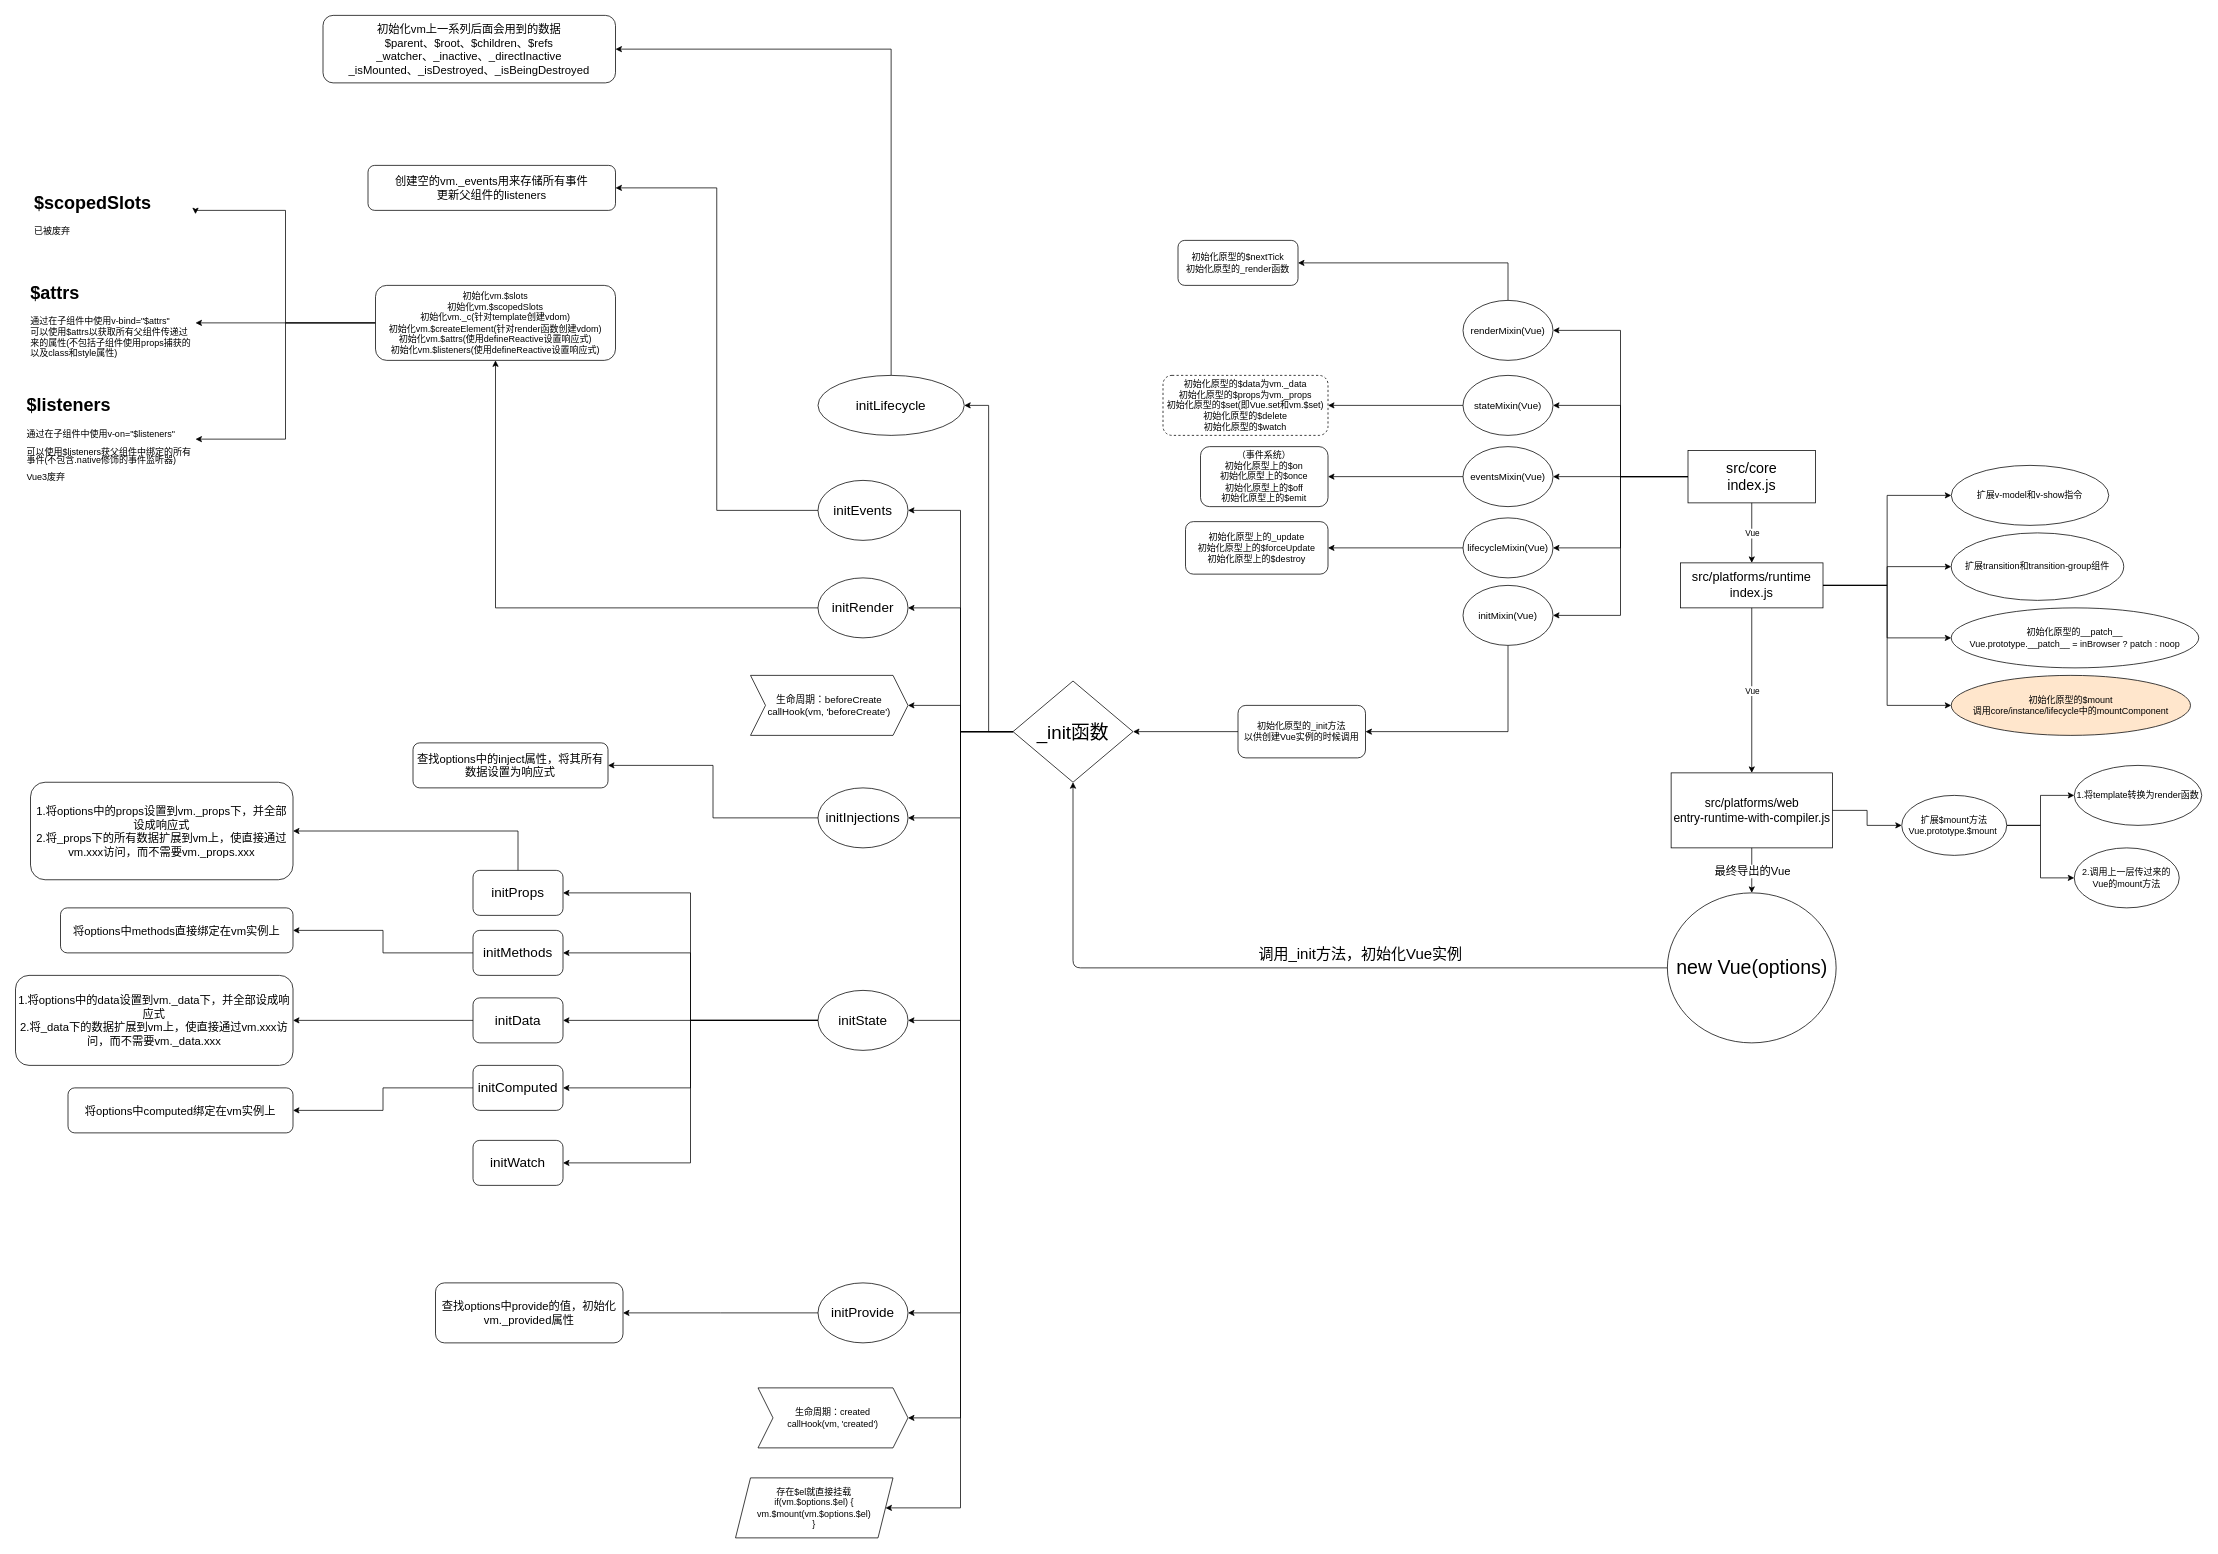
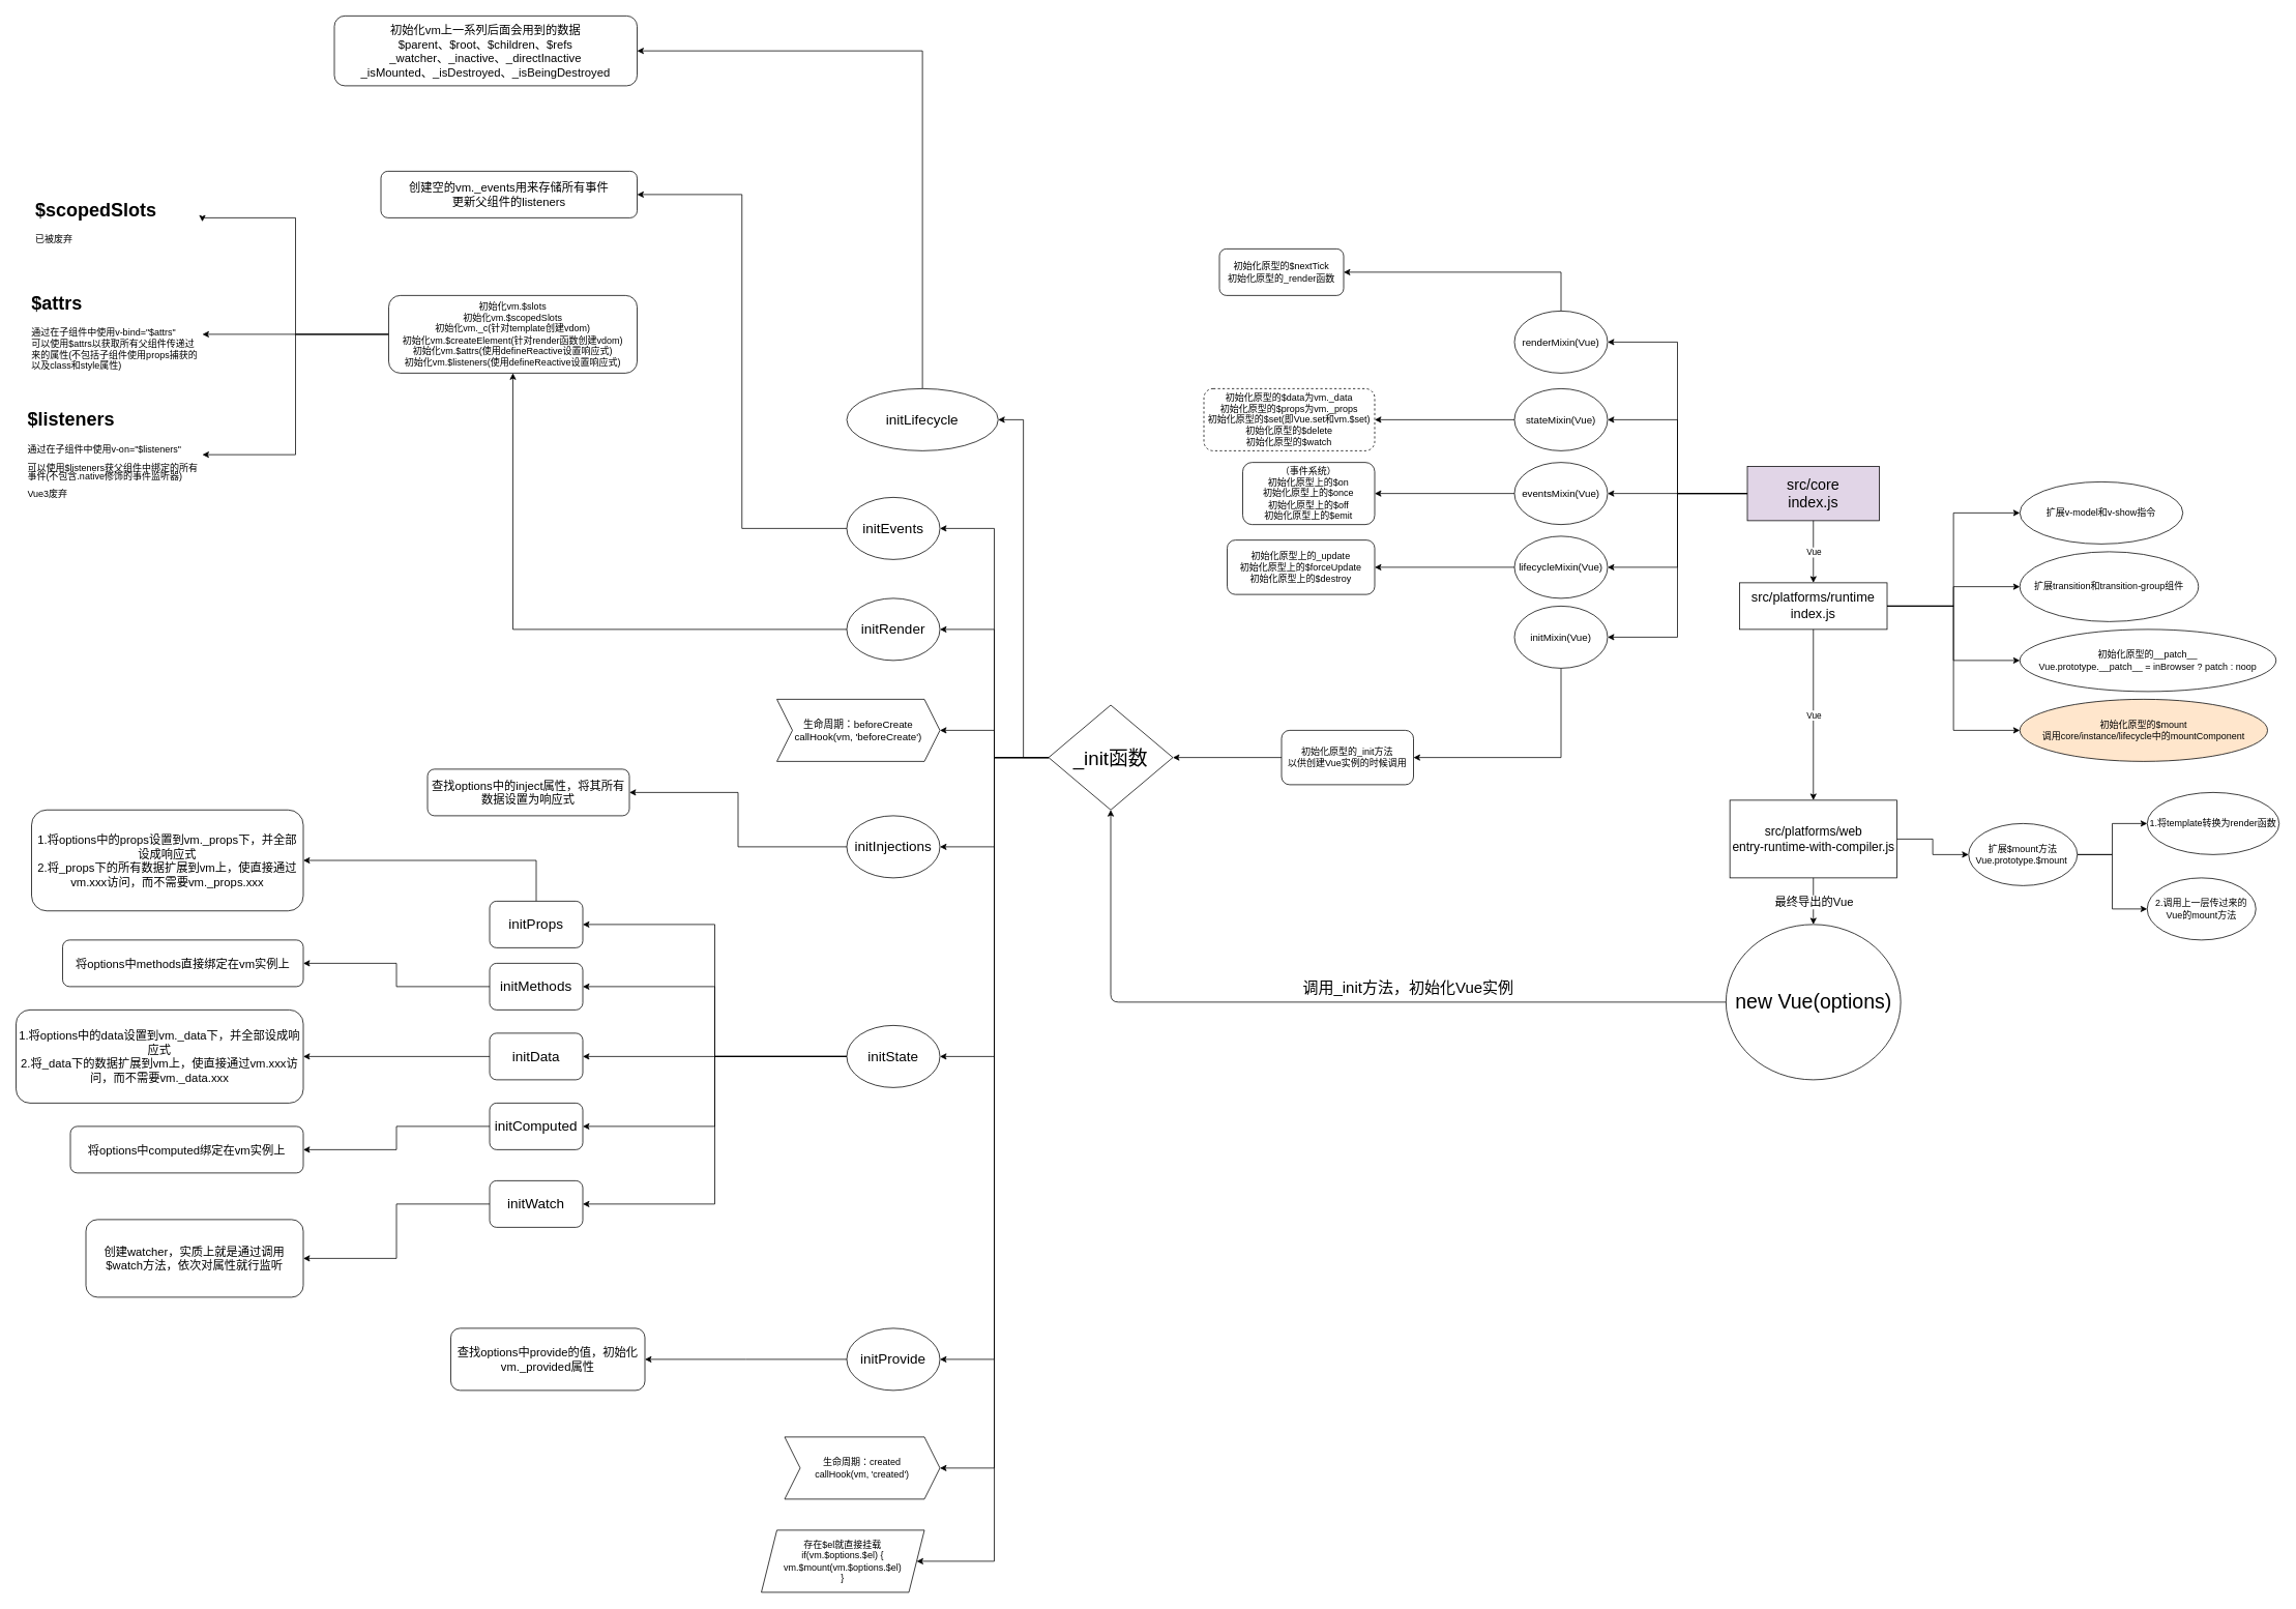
- <mxCell id="15" value="src/core&lt;br style=&quot;font-size: 19px;&quot;&gt;index.js" style="rounded=0;whiteSpace=wrap;html=1;fontSize=19;" vertex="1" parent="1"><mxGeometry x="2250" y="600" width="170" height="70" as="geometry" /></mxCell>
+ <mxCell id="15" value="src/core&lt;br style=&quot;font-size: 19px;&quot;&gt;index.js" style="rounded=0;whiteSpace=wrap;html=1;fontSize=19;fillColor=#e1d5e7;" vertex="1" parent="1"><mxGeometry x="2250" y="600" width="170" height="70" as="geometry" /></mxCell>
+ <mxCell id="103" value="创建watcher，实质上就是通过调用$watch方法，依次对属性就行监听" style="rounded=1;whiteSpace=wrap;html=1;fontSize=15;" vertex="1" parent="1"><mxGeometry x="110" y="1570" width="280" height="100" as="geometry" /></mxCell>
+ <mxCell id="91" style="edgeStyle=orthogonalEdgeStyle;rounded=0;orthogonalLoop=1;jettySize=auto;html=1;exitX=0;exitY=0.5;exitDx=0;exitDy=0;fontSize=15;" edge="1" parent="1" source="92" target="103"><mxGeometry relative="1" as="geometry" /></mxCell>
